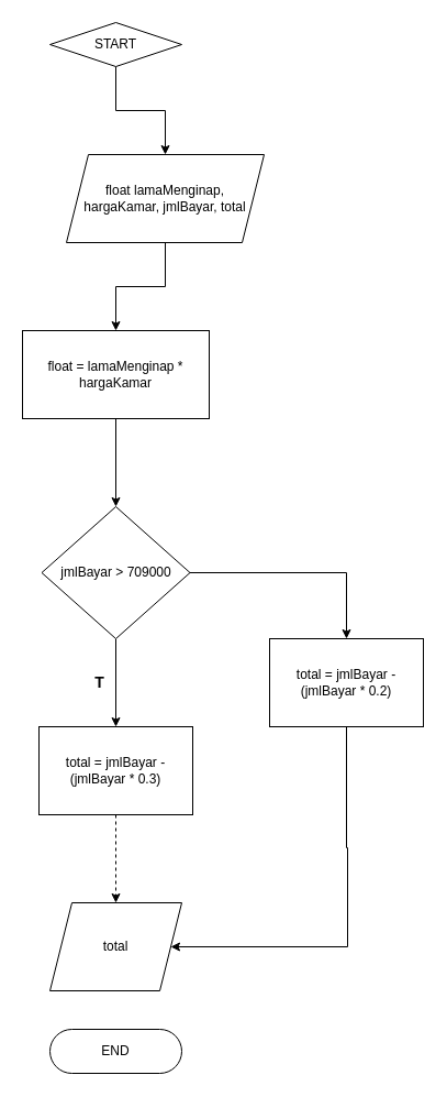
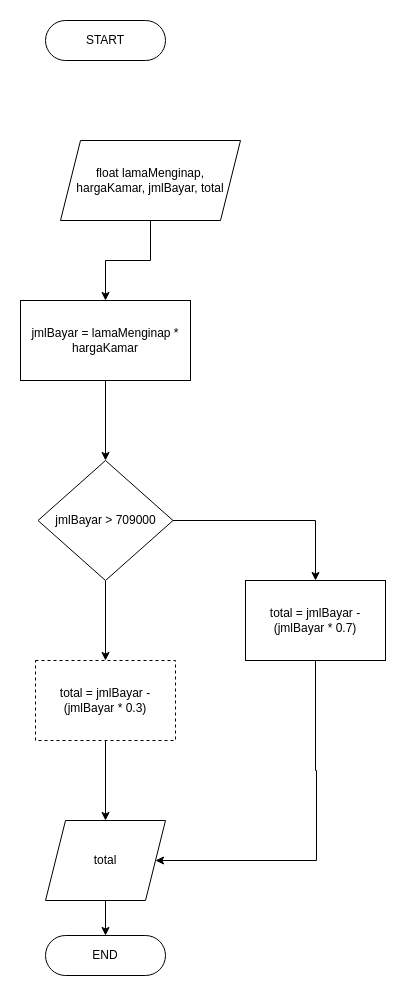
- <mxCell id="3" value="START" style="rhombus;whiteSpace=wrap;html=1;arcSize=50;" vertex="1" parent="1"><mxGeometry x="45" y="20" width="120" height="40" as="geometry" /></mxCell>
+ <mxCell id="3" value="START" style="rounded=1;whiteSpace=wrap;html=1;arcSize=50;" vertex="1" parent="1"><mxGeometry x="45" y="20" width="120" height="40" as="geometry" /></mxCell>
- <mxCell id="2" style="edgeStyle=orthogonalEdgeStyle;rounded=0;orthogonalLoop=1;jettySize=auto;html=1;exitX=0.5;exitY=1;exitDx=0;exitDy=0;entryX=0.5;entryY=0;entryDx=0;entryDy=0;" edge="1" parent="1" source="3" target="6"><mxGeometry relative="1" as="geometry" /></mxCell>
- <mxCell id="8" value="float = lamaMenginap * hargaKamar" style="rounded=0;whiteSpace=wrap;html=1;" vertex="1" parent="1"><mxGeometry x="20" y="300" width="170" height="80" as="geometry" /></mxCell>
+ <mxCell id="8" value="jmlBayar = lamaMenginap * hargaKamar" style="rounded=0;whiteSpace=wrap;html=1;" vertex="1" parent="1"><mxGeometry x="20" y="300" width="170" height="80" as="geometry" /></mxCell>
- <mxCell id="18" value="&lt;font style=&quot;font-size: 14px;&quot;&gt;&lt;b&gt;T&lt;/b&gt;&lt;/font&gt;" style="text;html=1;align=center;verticalAlign=middle;resizable=0;points=[];autosize=1;strokeColor=none;fillColor=none;" vertex="1" parent="1"><mxGeometry x="75" y="605" width="30" height="30" as="geometry" /></mxCell>
- <mxCell id="15" value="total = jmlBayar - (jmlBayar * 0.2)" style="rounded=0;whiteSpace=wrap;html=1;" vertex="1" parent="1"><mxGeometry x="245" y="580" width="140" height="80" as="geometry" /></mxCell>
+ <mxCell id="15" value="total = jmlBayar - (jmlBayar * 0.7)" style="rounded=0;whiteSpace=wrap;html=1;" vertex="1" parent="1"><mxGeometry x="245" y="580" width="140" height="80" as="geometry" /></mxCell>
- <mxCell id="13" value="total = jmlBayar - (jmlBayar * 0.3)" style="rounded=0;whiteSpace=wrap;html=1;" vertex="1" parent="1"><mxGeometry x="35" y="660" width="140" height="80" as="geometry" /></mxCell>
+ <mxCell id="13" value="total = jmlBayar - (jmlBayar * 0.3)" style="rounded=0;whiteSpace=wrap;html=1;dashed=1;" vertex="1" parent="1"><mxGeometry x="35" y="660" width="140" height="80" as="geometry" /></mxCell>
- <mxCell id="12" style="edgeStyle=orthogonalEdgeStyle;rounded=0;orthogonalLoop=1;jettySize=auto;html=1;exitX=0.5;exitY=1;exitDx=0;exitDy=0;entryX=0.5;entryY=0;entryDx=0;entryDy=0;dashed=1;" edge="1" parent="1" source="13" target="17"><mxGeometry relative="1" as="geometry" /></mxCell>
+ <mxCell id="12" style="edgeStyle=orthogonalEdgeStyle;rounded=0;orthogonalLoop=1;jettySize=auto;html=1;exitX=0.5;exitY=1;exitDx=0;exitDy=0;entryX=0.5;entryY=0;entryDx=0;entryDy=0;" edge="1" parent="1" source="13" target="17"><mxGeometry relative="1" as="geometry" /></mxCell>
+ <mxCell id="16" style="edgeStyle=orthogonalEdgeStyle;rounded=0;orthogonalLoop=1;jettySize=auto;html=1;exitX=0.5;exitY=1;exitDx=0;exitDy=0;entryX=0.5;entryY=0;entryDx=0;entryDy=0;" edge="1" parent="1" source="17" target="4"><mxGeometry relative="1" as="geometry" /></mxCell>
